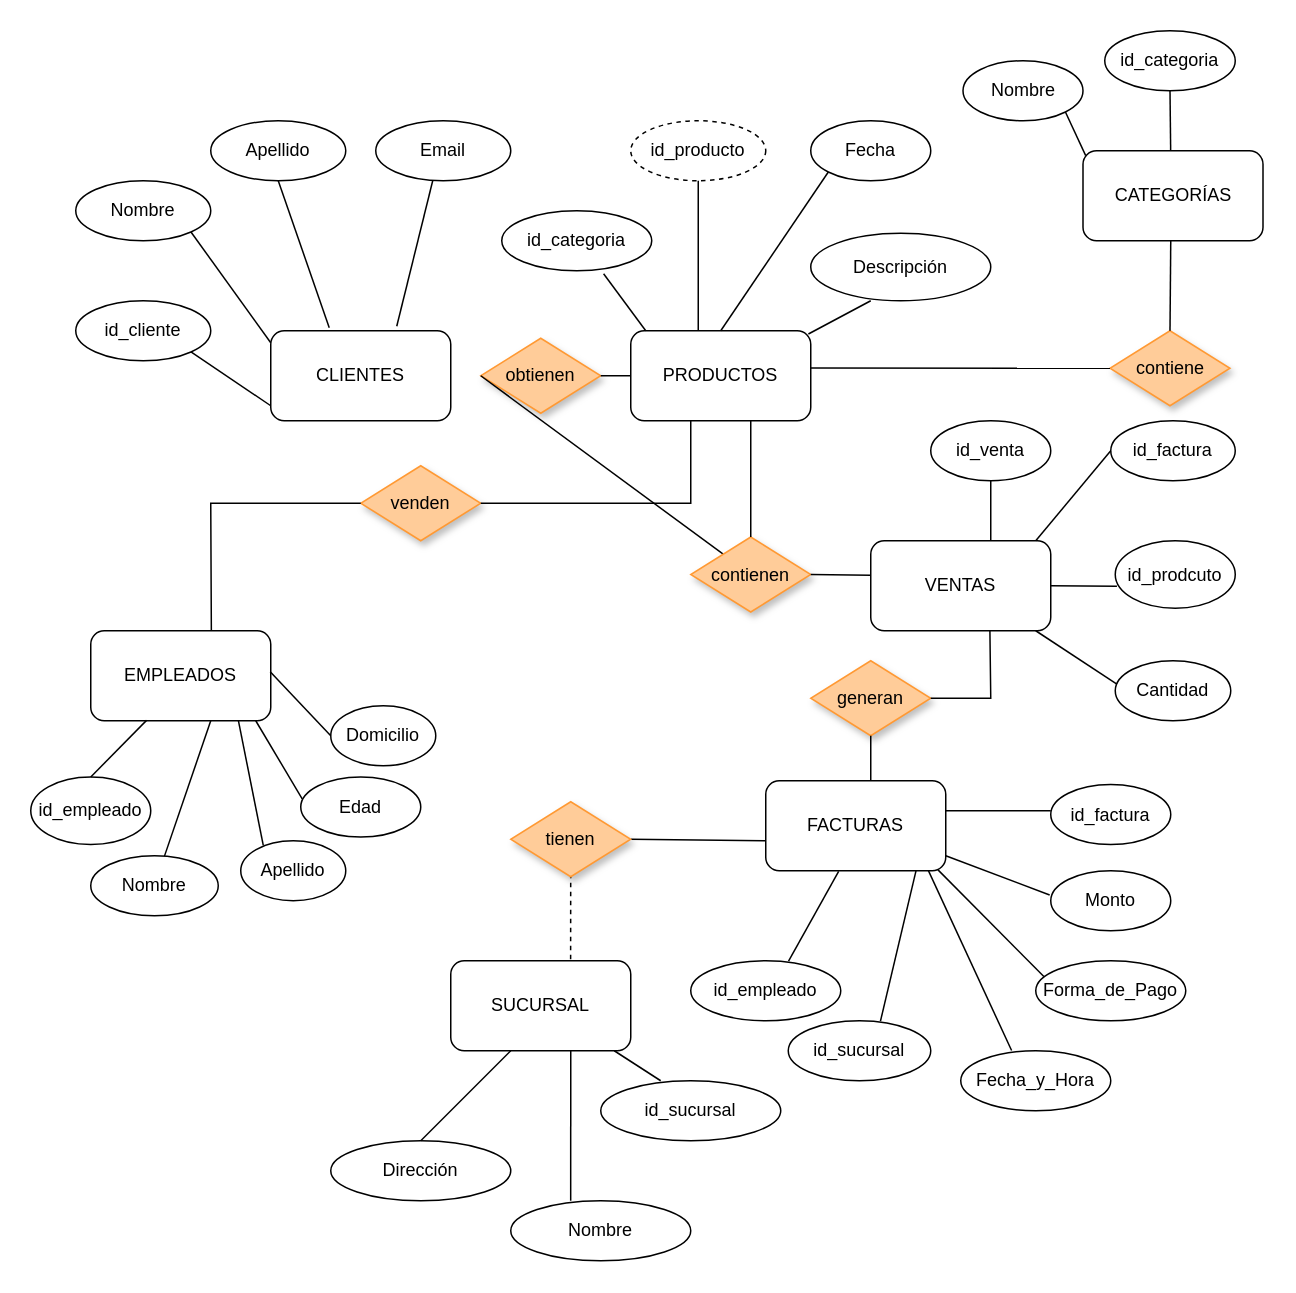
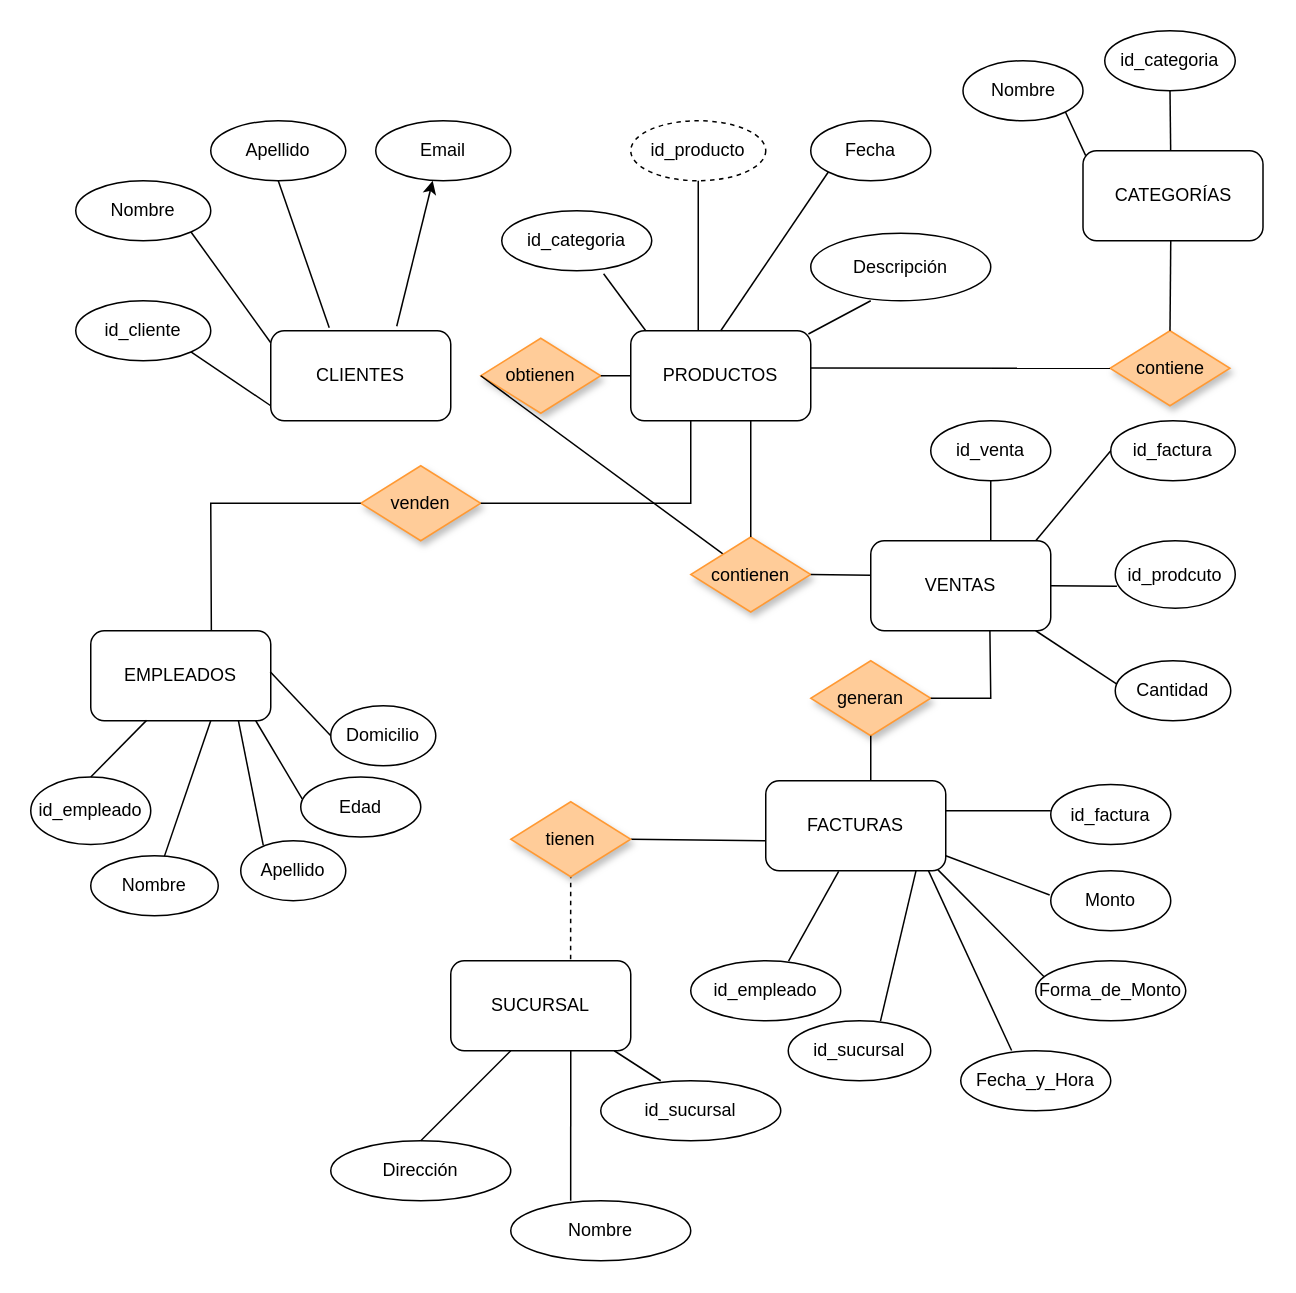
- <mxCell id="7" value="" style="endArrow=none;html=1;rounded=0;entryX=0.422;entryY=1;entryDx=0;entryDy=0;entryPerimeter=0;exitX=0.7;exitY=-0.05;exitDx=0;exitDy=0;exitPerimeter=0;" edge="1" parent="1" source="2" target="6"><mxGeometry width="50" height="50" relative="1" as="geometry"><mxPoint x="260" y="240" as="sourcePoint" /><mxPoint x="310" y="190" as="targetPoint" /></mxGeometry></mxCell>
+ <mxCell id="7" value="" style="endArrow=classic;html=1;rounded=0;entryX=0.422;entryY=1;entryDx=0;entryDy=0;entryPerimeter=0;exitX=0.7;exitY=-0.05;exitDx=0;exitDy=0;exitPerimeter=0;" edge="1" parent="1" source="2" target="6"><mxGeometry width="50" height="50" relative="1" as="geometry"><mxPoint x="260" y="240" as="sourcePoint" /><mxPoint x="310" y="190" as="targetPoint" /></mxGeometry></mxCell>
- <mxCell id="36" value="Forma_de_Pago" style="ellipse;whiteSpace=wrap;html=1;" vertex="1" parent="1"><mxGeometry x="690" y="640" width="100" height="40" as="geometry" /></mxCell>
+ <mxCell id="36" value="Forma_de_Monto" style="ellipse;whiteSpace=wrap;html=1;" vertex="1" parent="1"><mxGeometry x="690" y="640" width="100" height="40" as="geometry" /></mxCell>
